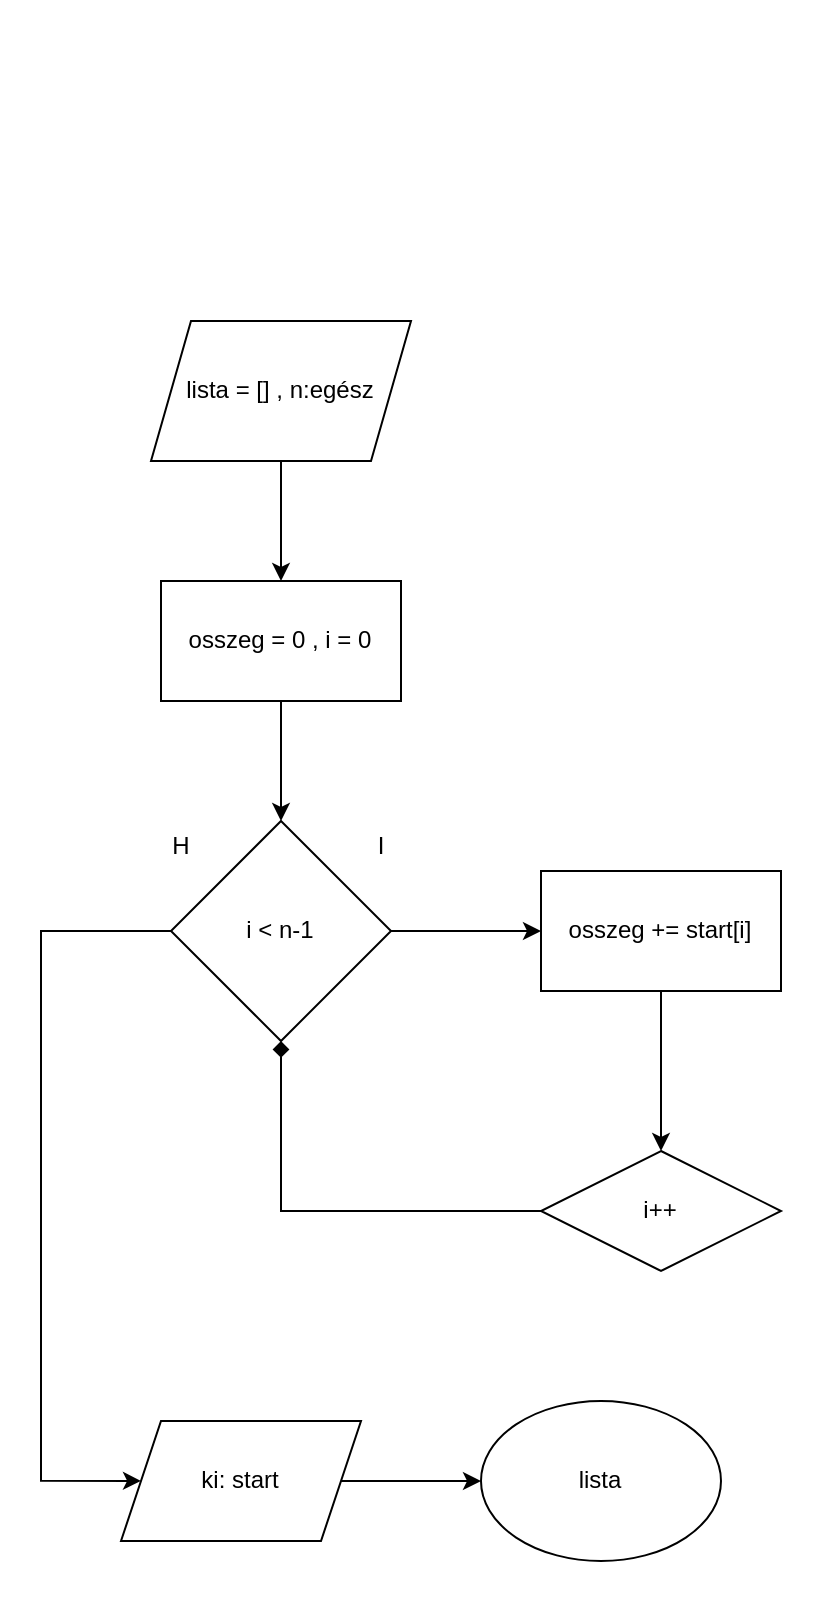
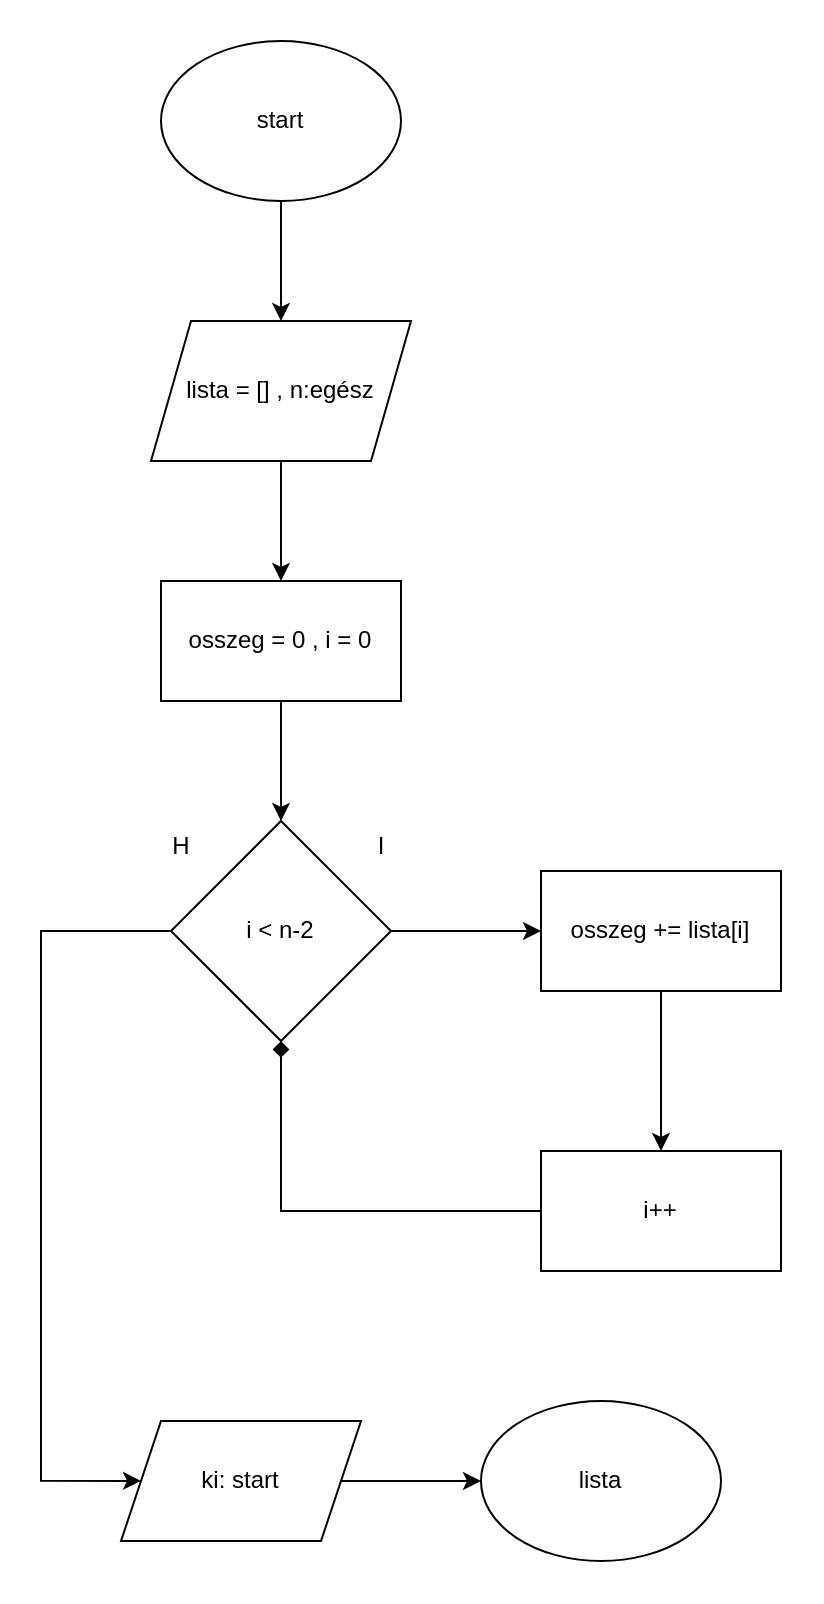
+ <mxCell id="3" value="start" style="ellipse;whiteSpace=wrap;html=1;" vertex="1" parent="1"><mxGeometry x="80" y="20" width="120" height="80" as="geometry" /></mxCell>
+ <mxCell id="2" value="" style="edgeStyle=orthogonalEdgeStyle;rounded=0;orthogonalLoop=1;jettySize=auto;html=1;" edge="1" parent="1" source="3" target="5"><mxGeometry relative="1" as="geometry" /></mxCell>
- <mxCell id="10" value="i &amp;lt; n-1" style="rhombus;whiteSpace=wrap;html=1;" vertex="1" parent="1"><mxGeometry x="85" y="410" width="110" height="110" as="geometry" /></mxCell>
+ <mxCell id="10" value="i &amp;lt; n-2" style="rhombus;whiteSpace=wrap;html=1;" vertex="1" parent="1"><mxGeometry x="85" y="410" width="110" height="110" as="geometry" /></mxCell>
- <mxCell id="12" value="osszeg += start[i]" style="whiteSpace=wrap;html=1;" vertex="1" parent="1"><mxGeometry x="270" y="435" width="120" height="60" as="geometry" /></mxCell>
+ <mxCell id="12" value="osszeg += lista[i]" style="whiteSpace=wrap;html=1;" vertex="1" parent="1"><mxGeometry x="270" y="435" width="120" height="60" as="geometry" /></mxCell>
- <mxCell id="14" value="i++" style="rhombus;whiteSpace=wrap;html=1;" vertex="1" parent="1"><mxGeometry x="270" y="575" width="120" height="60" as="geometry" /></mxCell>
+ <mxCell id="14" value="i++" style="whiteSpace=wrap;html=1;" vertex="1" parent="1"><mxGeometry x="270" y="575" width="120" height="60" as="geometry" /></mxCell>
